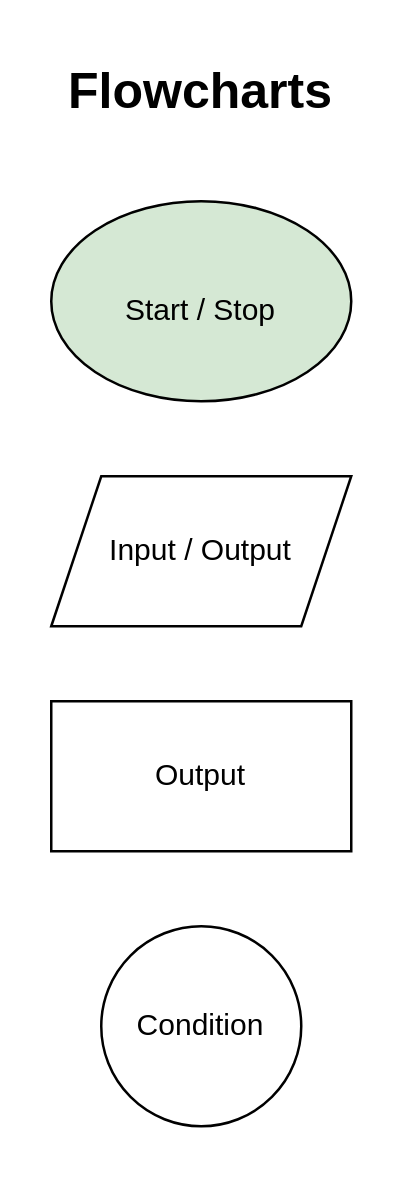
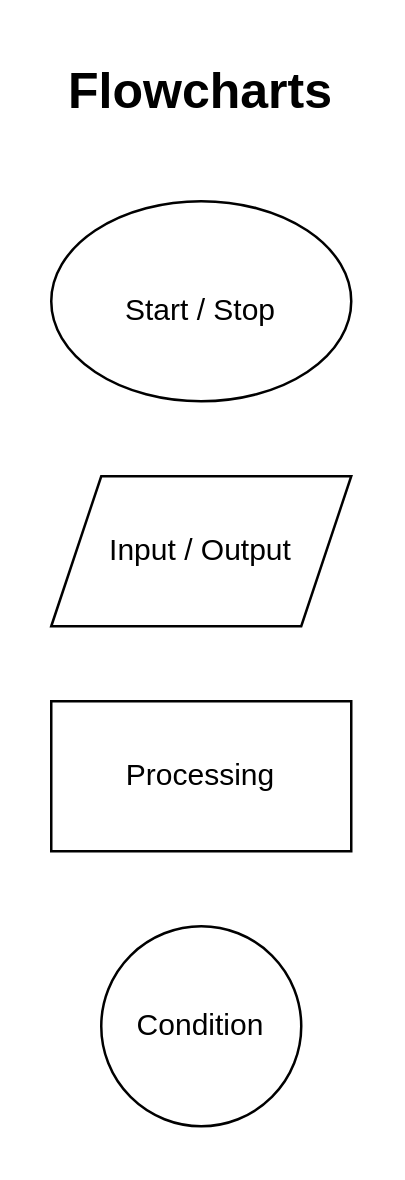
- <mxCell id="3" value="&lt;font style=&quot;font-size: 12px;&quot;&gt;Start / Stop&lt;br&gt;&lt;/font&gt;" style="ellipse;whiteSpace=wrap;html=1;fontSize=20;fillColor=#d5e8d4;" vertex="1" parent="1"><mxGeometry x="20" y="80" width="120" height="80" as="geometry" /></mxCell>
+ <mxCell id="3" value="&lt;font style=&quot;font-size: 12px;&quot;&gt;Start / Stop&lt;br&gt;&lt;/font&gt;" style="ellipse;whiteSpace=wrap;html=1;fontSize=20;" vertex="1" parent="1"><mxGeometry x="20" y="80" width="120" height="80" as="geometry" /></mxCell>
- <mxCell id="5" value="Output" style="rounded=0;whiteSpace=wrap;html=1;fontSize=12;" vertex="1" parent="1"><mxGeometry x="20" y="280" width="120" height="60" as="geometry" /></mxCell>
+ <mxCell id="5" value="Processing" style="rounded=0;whiteSpace=wrap;html=1;fontSize=12;" vertex="1" parent="1"><mxGeometry x="20" y="280" width="120" height="60" as="geometry" /></mxCell>
